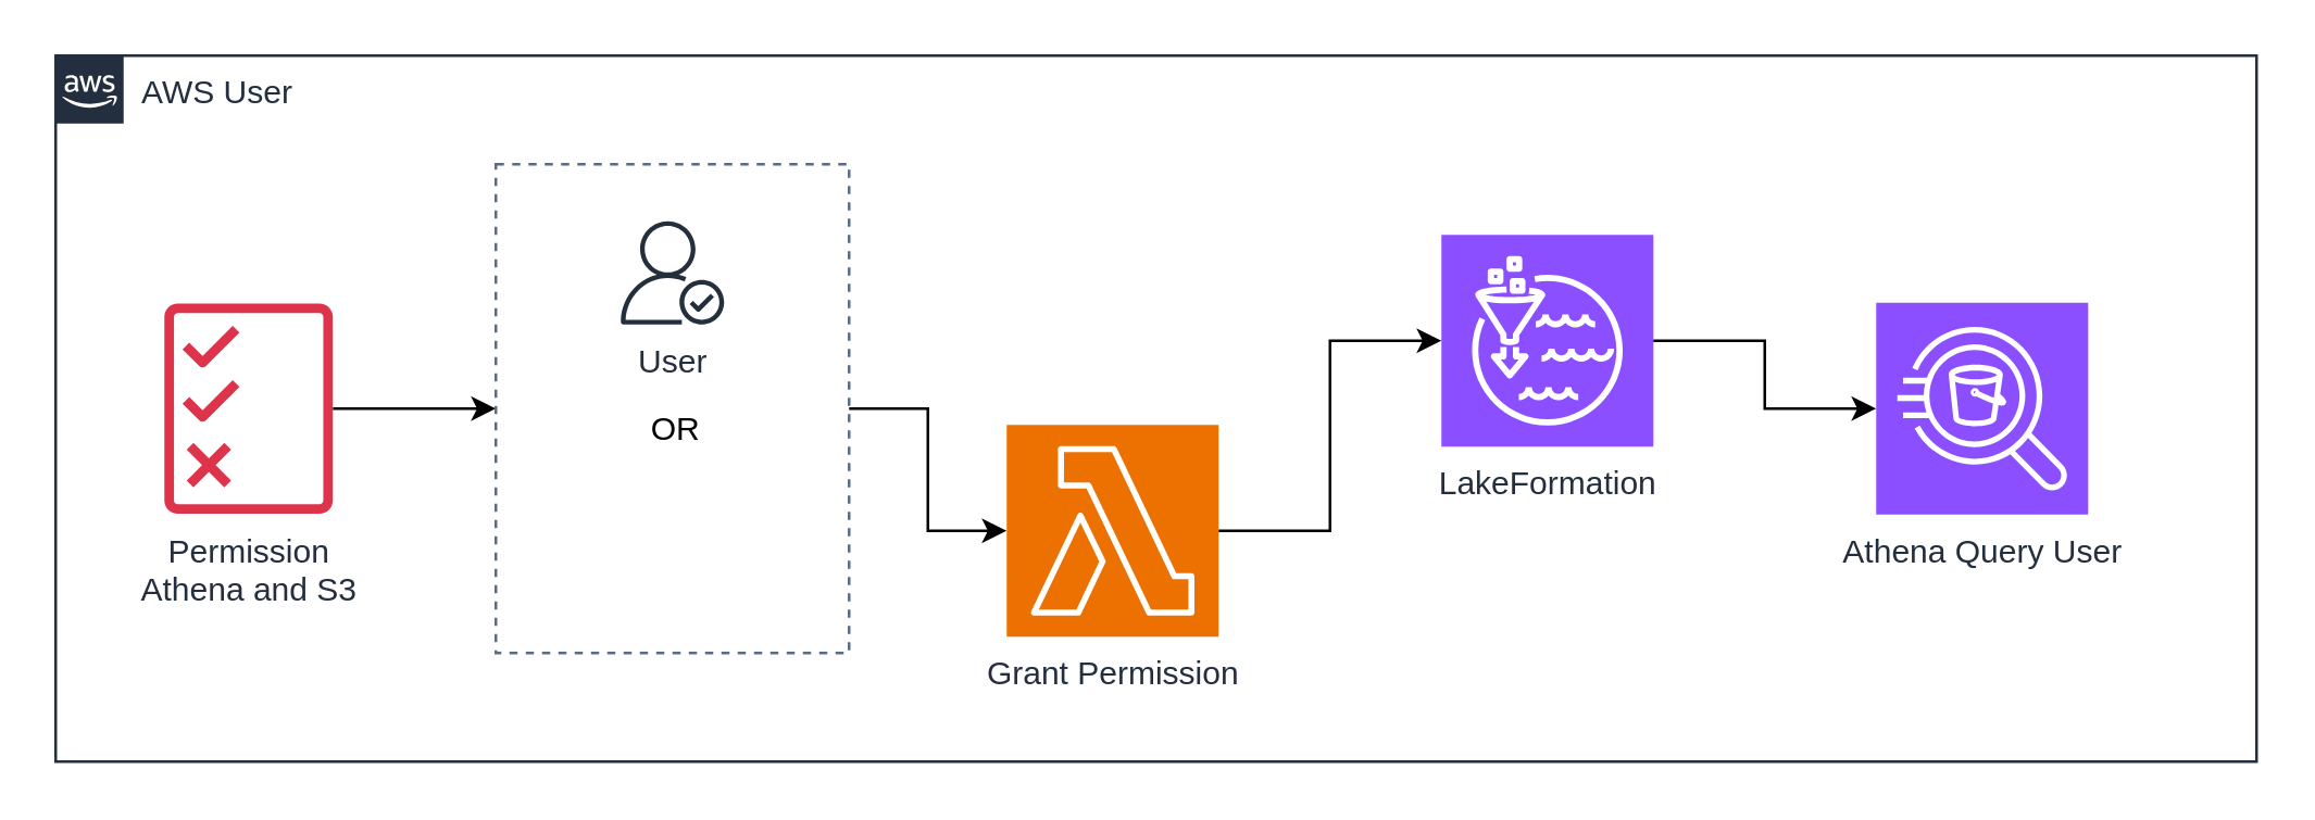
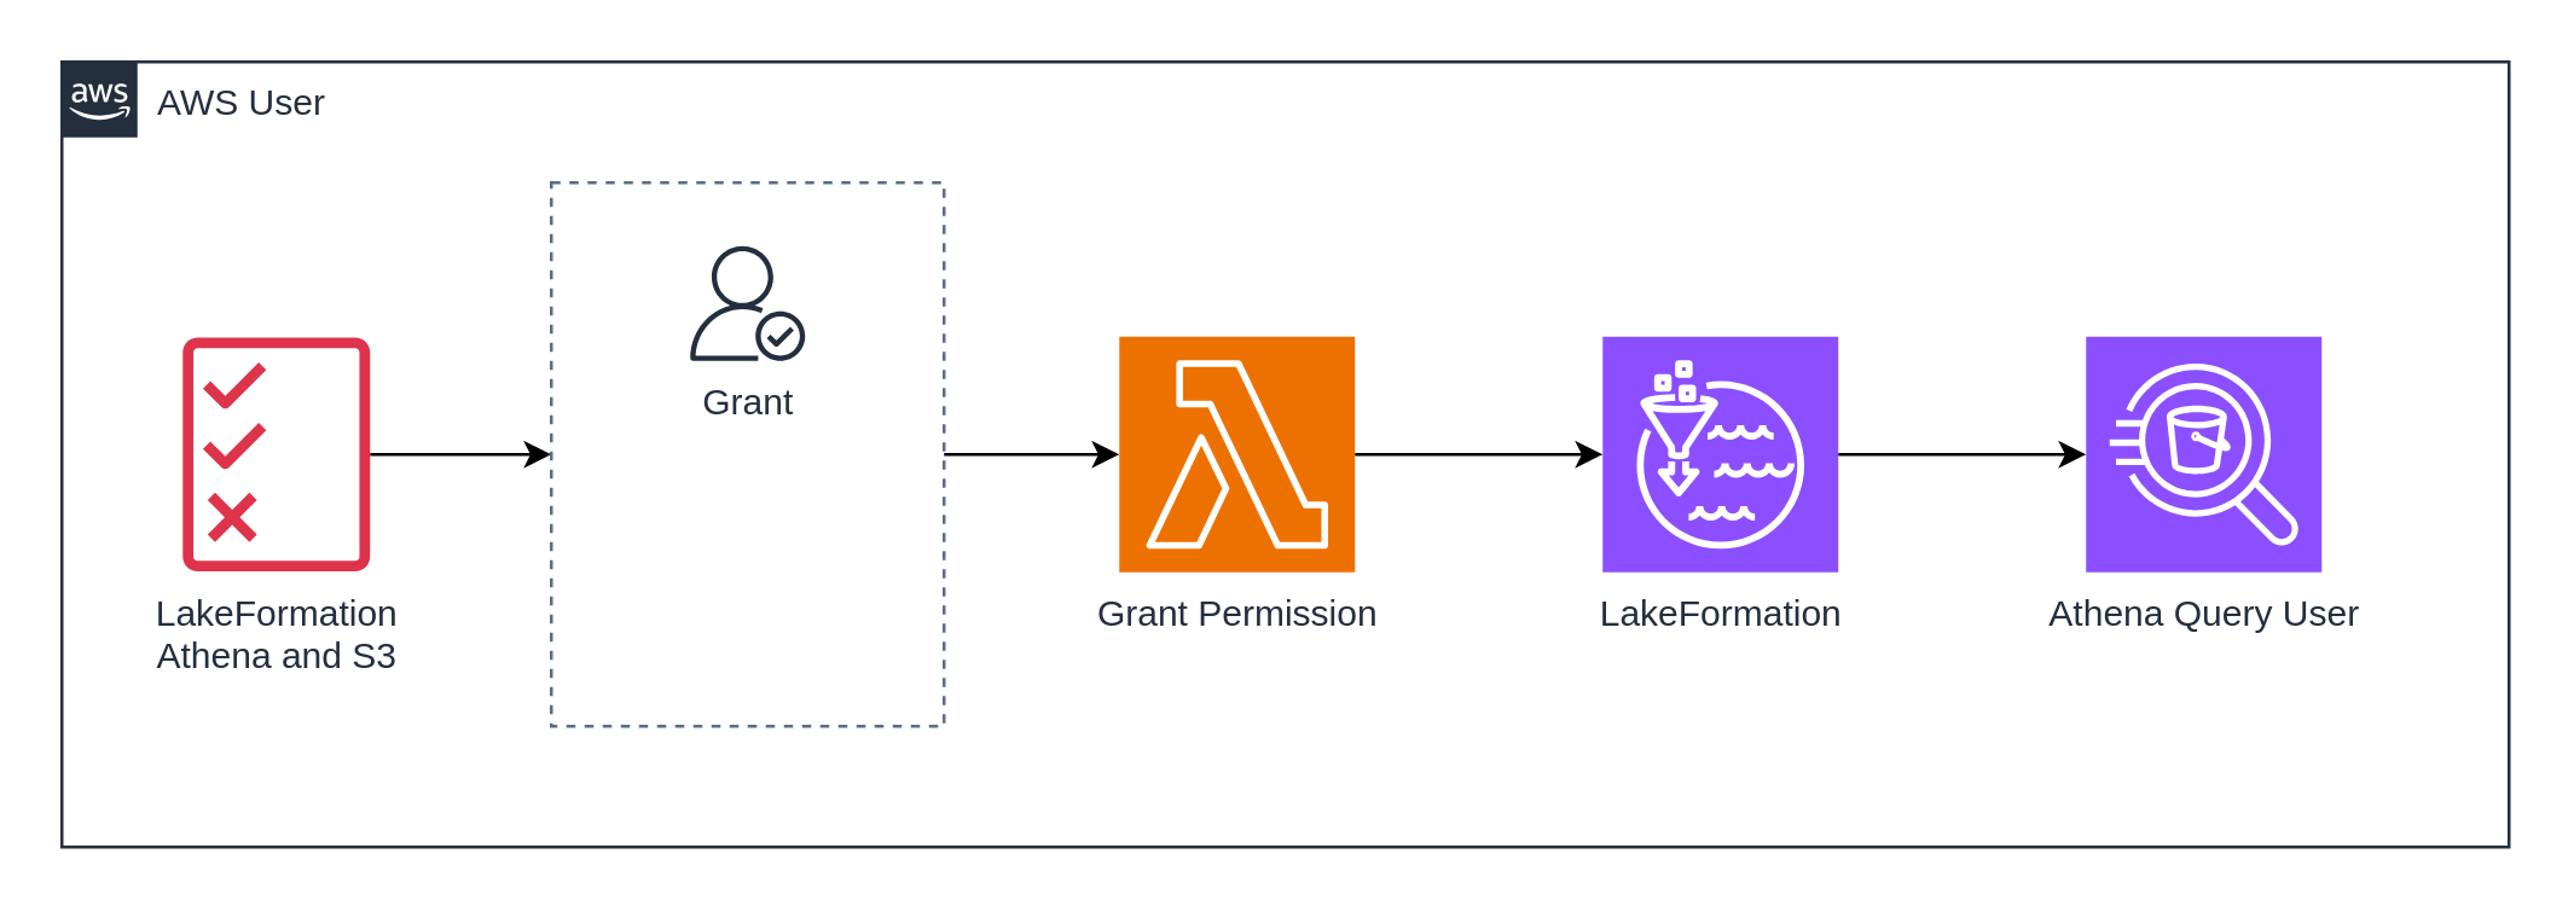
- <mxCell id="4" value="LakeFormation" style="sketch=0;points=[[0,0,0],[0.25,0,0],[0.5,0,0],[0.75,0,0],[1,0,0],[0,1,0],[0.25,1,0],[0.5,1,0],[0.75,1,0],[1,1,0],[0,0.25,0],[0,0.5,0],[0,0.75,0],[1,0.25,0],[1,0.5,0],[1,0.75,0]];outlineConnect=0;fontColor=#232F3E;fillColor=#8C4FFF;strokeColor=#ffffff;dashed=0;verticalLabelPosition=bottom;verticalAlign=top;align=center;html=1;fontSize=12;fontStyle=0;aspect=fixed;shape=mxgraph.aws4.resourceIcon;resIcon=mxgraph.aws4.lake_formation;" vertex="1" parent="2"><mxGeometry x="510" y="66" width="78" height="78" as="geometry" /></mxCell>
+ <mxCell id="4" value="LakeFormation" style="sketch=0;points=[[0,0,0],[0.25,0,0],[0.5,0,0],[0.75,0,0],[1,0,0],[0,1,0],[0.25,1,0],[0.5,1,0],[0.75,1,0],[1,1,0],[0,0.25,0],[0,0.5,0],[0,0.75,0],[1,0.25,0],[1,0.5,0],[1,0.75,0]];outlineConnect=0;fontColor=#232F3E;fillColor=#8C4FFF;strokeColor=#ffffff;dashed=0;verticalLabelPosition=bottom;verticalAlign=top;align=center;html=1;fontSize=12;fontStyle=0;aspect=fixed;shape=mxgraph.aws4.resourceIcon;resIcon=mxgraph.aws4.lake_formation;" vertex="1" parent="2"><mxGeometry x="510" y="91" width="78" height="78" as="geometry" /></mxCell>
- <mxCell id="8" value="User" style="sketch=0;outlineConnect=0;fontColor=#232F3E;gradientColor=none;fillColor=#232F3D;strokeColor=none;dashed=0;verticalLabelPosition=bottom;verticalAlign=top;align=center;html=1;fontSize=12;fontStyle=0;aspect=fixed;pointerEvents=1;shape=mxgraph.aws4.authenticated_user;" vertex="1" parent="2"><mxGeometry x="208" y="61" width="38" height="38" as="geometry" /></mxCell>
+ <mxCell id="8" value="Grant" style="sketch=0;outlineConnect=0;fontColor=#232F3E;gradientColor=none;fillColor=#232F3D;strokeColor=none;dashed=0;verticalLabelPosition=bottom;verticalAlign=top;align=center;html=1;fontSize=12;fontStyle=0;aspect=fixed;pointerEvents=1;shape=mxgraph.aws4.authenticated_user;" vertex="1" parent="2"><mxGeometry x="208" y="61" width="38" height="38" as="geometry" /></mxCell>
- <mxCell id="11" value="OR" style="text;html=1;align=center;verticalAlign=middle;resizable=0;points=[];autosize=1;strokeColor=none;fillColor=none;" vertex="1" parent="2"><mxGeometry x="208" y="123" width="40" height="30" as="geometry" /></mxCell>
- <mxCell id="3" value="Grant Permission" style="sketch=0;points=[[0,0,0],[0.25,0,0],[0.5,0,0],[0.75,0,0],[1,0,0],[0,1,0],[0.25,1,0],[0.5,1,0],[0.75,1,0],[1,1,0],[0,0.25,0],[0,0.5,0],[0,0.75,0],[1,0.25,0],[1,0.5,0],[1,0.75,0]];outlineConnect=0;fontColor=#232F3E;fillColor=#ED7100;strokeColor=#ffffff;dashed=0;verticalLabelPosition=bottom;verticalAlign=top;align=center;html=1;fontSize=12;fontStyle=0;aspect=fixed;shape=mxgraph.aws4.resourceIcon;resIcon=mxgraph.aws4.lambda;" vertex="1" parent="2"><mxGeometry x="350" y="136" width="78" height="78" as="geometry" /></mxCell>
+ <mxCell id="3" value="Grant Permission" style="sketch=0;points=[[0,0,0],[0.25,0,0],[0.5,0,0],[0.75,0,0],[1,0,0],[0,1,0],[0.25,1,0],[0.5,1,0],[0.75,1,0],[1,1,0],[0,0.25,0],[0,0.5,0],[0,0.75,0],[1,0.25,0],[1,0.5,0],[1,0.75,0]];outlineConnect=0;fontColor=#232F3E;fillColor=#ED7100;strokeColor=#ffffff;dashed=0;verticalLabelPosition=bottom;verticalAlign=top;align=center;html=1;fontSize=12;fontStyle=0;aspect=fixed;shape=mxgraph.aws4.resourceIcon;resIcon=mxgraph.aws4.lambda;" vertex="1" parent="2"><mxGeometry x="350" y="91" width="78" height="78" as="geometry" /></mxCell>
- <mxCell id="10" value="Permission &lt;br&gt;Athena and S3" style="sketch=0;outlineConnect=0;fontColor=#232F3E;gradientColor=none;fillColor=#DD344C;strokeColor=none;dashed=0;verticalLabelPosition=bottom;verticalAlign=top;align=center;html=1;fontSize=12;fontStyle=0;aspect=fixed;pointerEvents=1;shape=mxgraph.aws4.permissions;" vertex="1" parent="2"><mxGeometry x="40" y="91" width="62" height="78" as="geometry" /></mxCell>
+ <mxCell id="10" value="LakeFormation &lt;br&gt;Athena and S3" style="sketch=0;outlineConnect=0;fontColor=#232F3E;gradientColor=none;fillColor=#DD344C;strokeColor=none;dashed=0;verticalLabelPosition=bottom;verticalAlign=top;align=center;html=1;fontSize=12;fontStyle=0;aspect=fixed;pointerEvents=1;shape=mxgraph.aws4.permissions;" vertex="1" parent="2"><mxGeometry x="40" y="91" width="62" height="78" as="geometry" /></mxCell>
